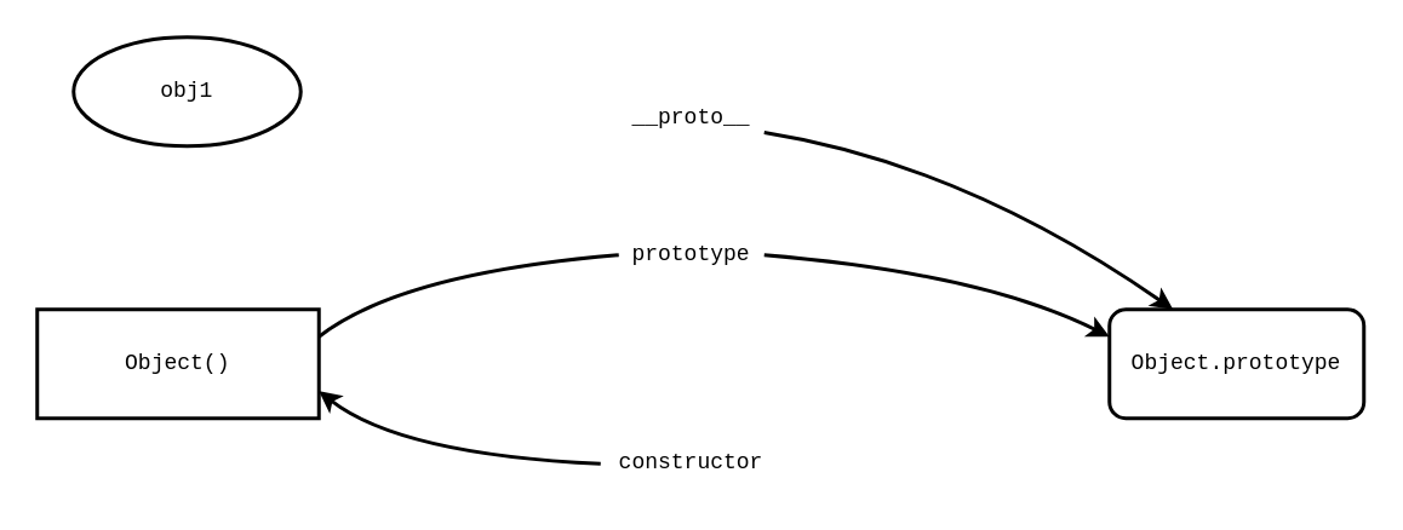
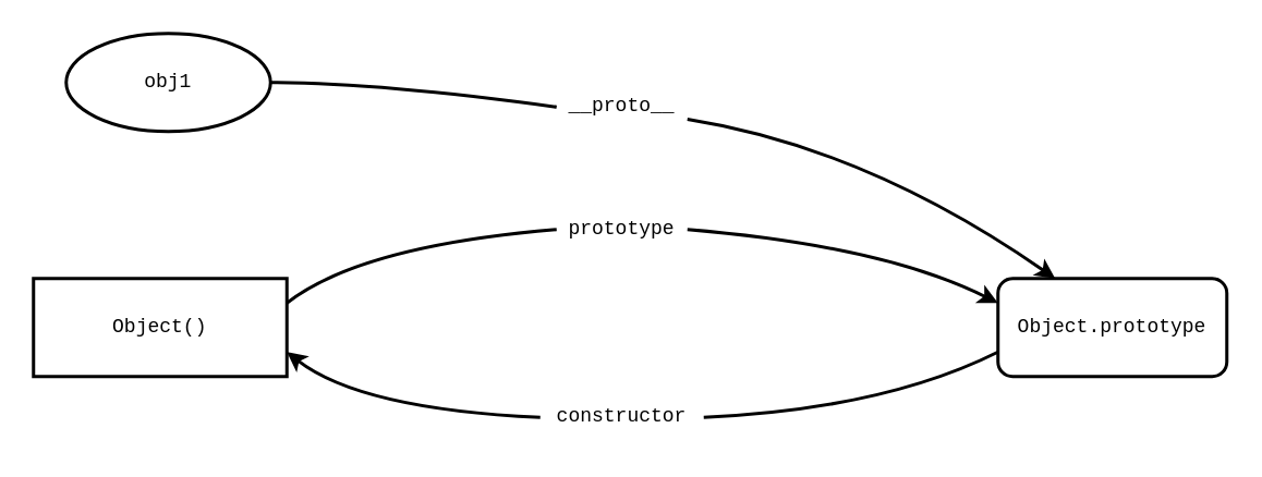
+ <mxCell id="7" value="" style="curved=1;endArrow=none;html=1;rounded=0;exitX=1;exitY=0.5;exitDx=0;exitDy=0;entryX=0;entryY=0.5;entryDx=0;entryDy=0;strokeWidth=2;fontFamily=Courier New;" edge="1" parent="1" source="2" target="6"><mxGeometry width="50" height="50" relative="1" as="geometry"><mxPoint x="100" y="60" as="sourcePoint" /><mxPoint x="620" y="125" as="targetPoint" /><Array as="points"><mxPoint x="230" y="50" /></Array></mxGeometry></mxCell>
+ <mxCell id="13" value="" style="curved=1;endArrow=none;html=1;rounded=0;entryX=1;entryY=0.5;entryDx=0;entryDy=0;exitX=0;exitY=0.75;exitDx=0;exitDy=0;strokeWidth=2;fontFamily=Courier New;" edge="1" parent="1" source="3" target="12"><mxGeometry width="50" height="50" relative="1" as="geometry"><mxPoint x="650" y="170" as="sourcePoint" /><mxPoint x="140" y="225" as="targetPoint" /><Array as="points"><mxPoint x="540" y="250" /></Array></mxGeometry></mxCell>
